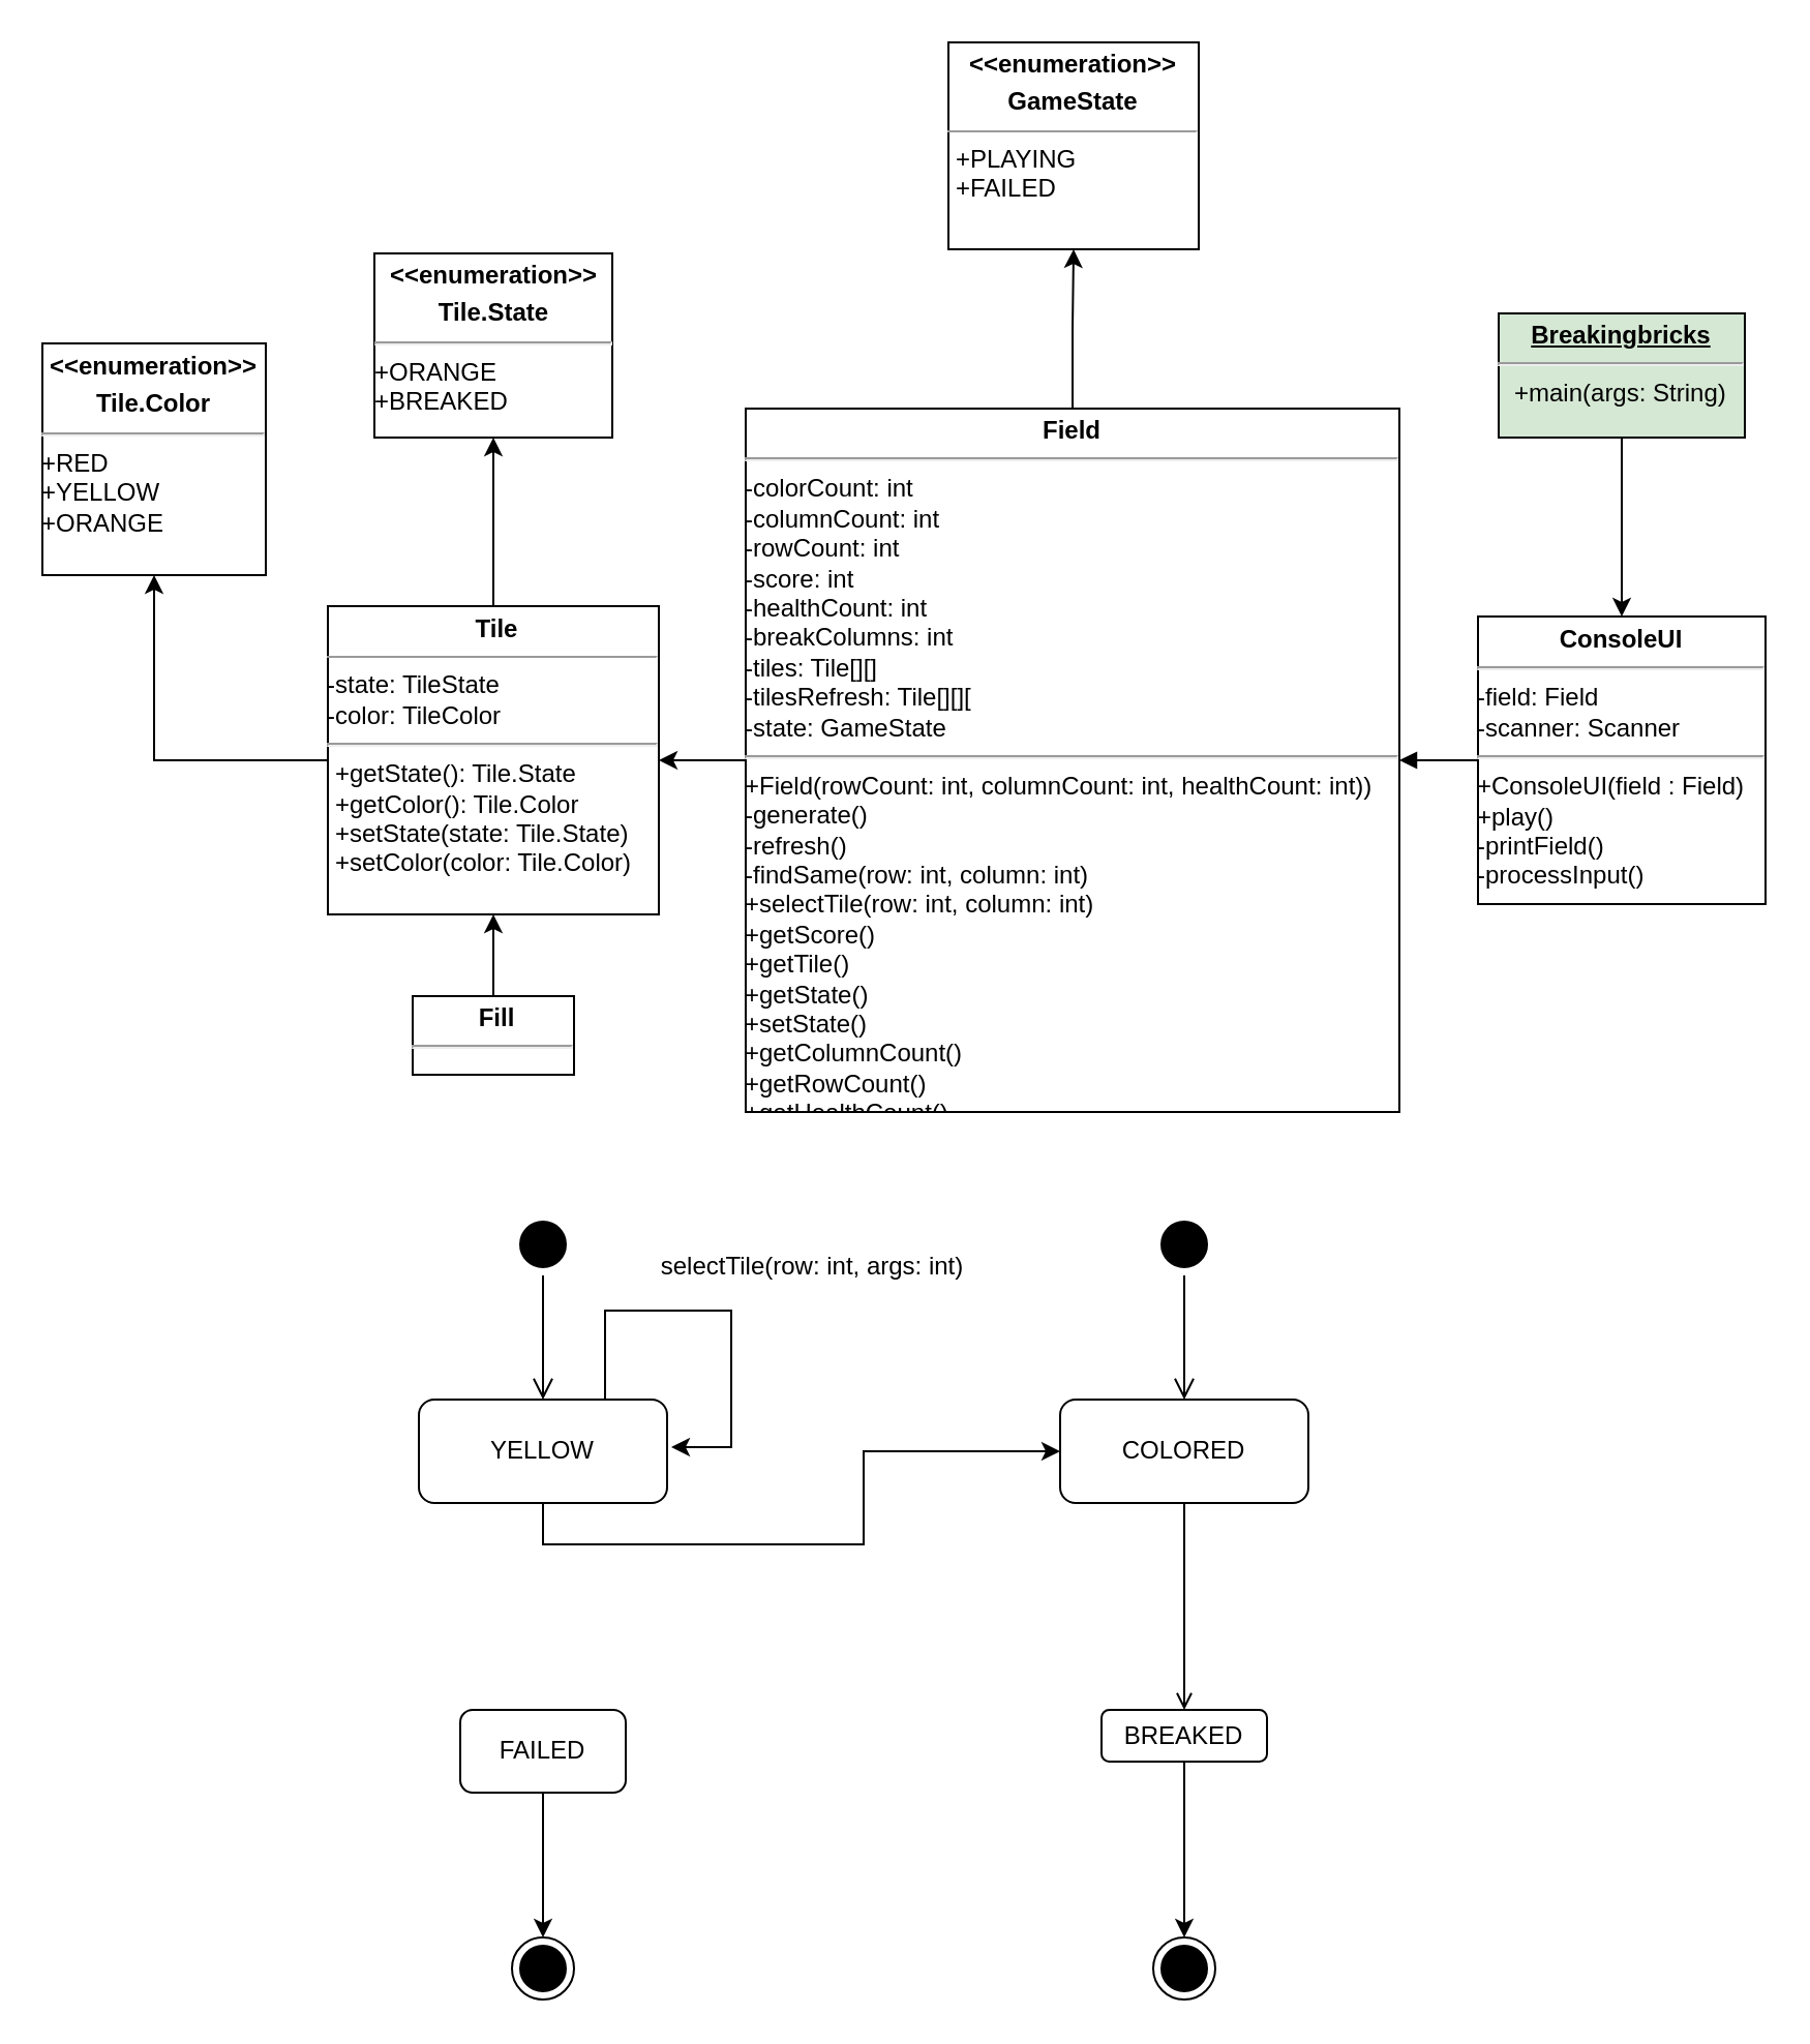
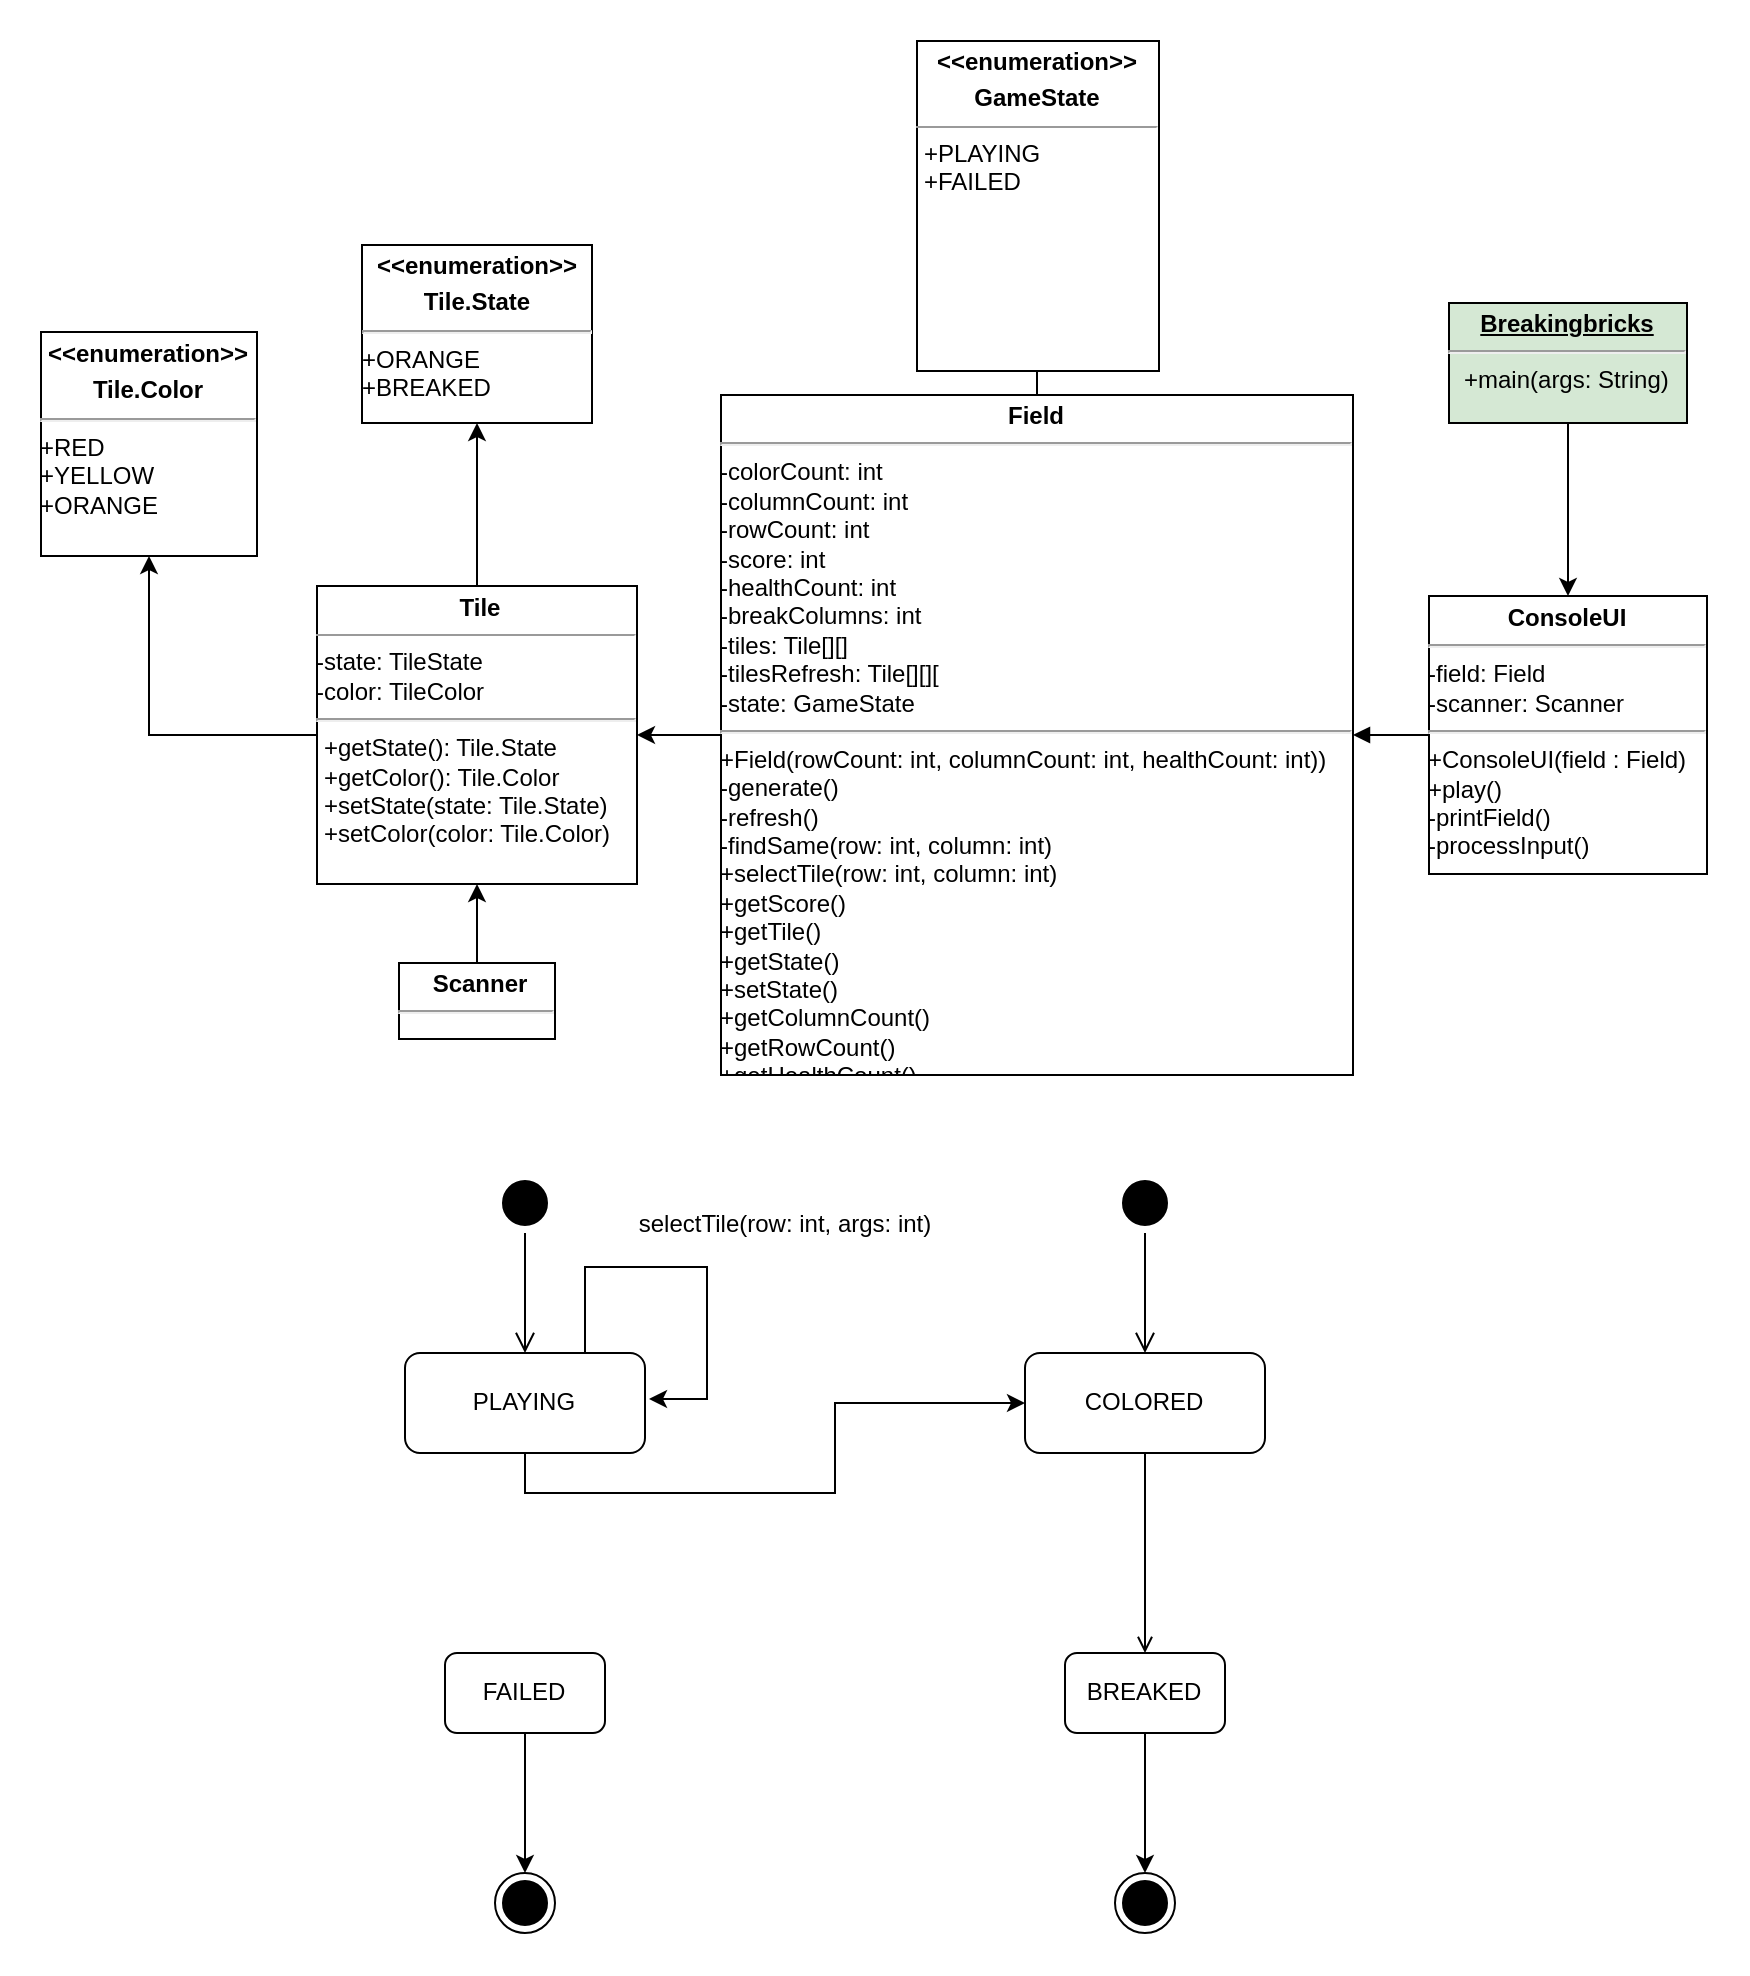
- <mxCell id="9" value="&lt;p style=&quot;margin: 0px ; margin-top: 4px ; text-align: center&quot;&gt;&lt;b&gt;&amp;lt;&amp;lt;enumeration&amp;gt;&amp;gt;&lt;/b&gt;&lt;/p&gt;&lt;p style=&quot;margin: 0px ; margin-top: 4px ; text-align: center&quot;&gt;&lt;b&gt;GameState&lt;/b&gt;&lt;/p&gt;&lt;hr size=&quot;1&quot;&gt;&lt;p style=&quot;margin: 0px ; margin-left: 4px&quot;&gt;+PLAYING&lt;/p&gt;&lt;p style=&quot;margin: 0px ; margin-left: 4px&quot;&gt;+FAILED&lt;/p&gt;" style="verticalAlign=top;align=left;overflow=fill;fontSize=12;fontFamily=Helvetica;html=1;" parent="1" vertex="1"><mxGeometry x="458" y="20" width="121" height="100" as="geometry" /></mxCell>
+ <mxCell id="9" value="&lt;p style=&quot;margin: 0px ; margin-top: 4px ; text-align: center&quot;&gt;&lt;b&gt;&amp;lt;&amp;lt;enumeration&amp;gt;&amp;gt;&lt;/b&gt;&lt;/p&gt;&lt;p style=&quot;margin: 0px ; margin-top: 4px ; text-align: center&quot;&gt;&lt;b&gt;GameState&lt;/b&gt;&lt;/p&gt;&lt;hr size=&quot;1&quot;&gt;&lt;p style=&quot;margin: 0px ; margin-left: 4px&quot;&gt;+PLAYING&lt;/p&gt;&lt;p style=&quot;margin: 0px ; margin-left: 4px&quot;&gt;+FAILED&lt;/p&gt;" style="verticalAlign=top;align=left;overflow=fill;fontSize=12;fontFamily=Helvetica;html=1;" parent="1" vertex="1"><mxGeometry x="458" y="20" width="121" height="165" as="geometry" /></mxCell>
- <mxCell id="33" value="&lt;p style=&quot;margin: 0px ; margin-top: 4px ; text-align: center&quot;&gt;&lt;/p&gt;&lt;p style=&quot;text-align: center ; margin: 0px 0px 0px 4px&quot;&gt;&lt;b&gt;Fill&lt;/b&gt;&lt;/p&gt;&lt;hr&gt;" style="verticalAlign=top;align=left;overflow=fill;fontSize=12;fontFamily=Helvetica;html=1;" parent="1" vertex="1"><mxGeometry x="199" y="481" width="78" height="38" as="geometry" /></mxCell>
+ <mxCell id="33" value="&lt;p style=&quot;margin: 0px ; margin-top: 4px ; text-align: center&quot;&gt;&lt;/p&gt;&lt;p style=&quot;text-align: center ; margin: 0px 0px 0px 4px&quot;&gt;&lt;b&gt;Scanner&lt;/b&gt;&lt;/p&gt;&lt;hr&gt;" style="verticalAlign=top;align=left;overflow=fill;fontSize=12;fontFamily=Helvetica;html=1;" parent="1" vertex="1"><mxGeometry x="199" y="481" width="78" height="38" as="geometry" /></mxCell>
- <mxCell id="23" value="YELLOW" style="shape=ext;rounded=1;html=1;whiteSpace=wrap;" parent="1" vertex="1"><mxGeometry x="202" y="676" width="120" height="50" as="geometry" /></mxCell>
+ <mxCell id="23" value="PLAYING" style="shape=ext;rounded=1;html=1;whiteSpace=wrap;" parent="1" vertex="1"><mxGeometry x="202" y="676" width="120" height="50" as="geometry" /></mxCell>
- <mxCell id="17" value="BREAKED" style="shape=ext;rounded=1;html=1;whiteSpace=wrap;" parent="1" vertex="1"><mxGeometry x="532" y="826" width="80" height="25" as="geometry" /></mxCell>
+ <mxCell id="17" value="BREAKED" style="shape=ext;rounded=1;html=1;whiteSpace=wrap;" parent="1" vertex="1"><mxGeometry x="532" y="826" width="80" height="40" as="geometry" /></mxCell>
